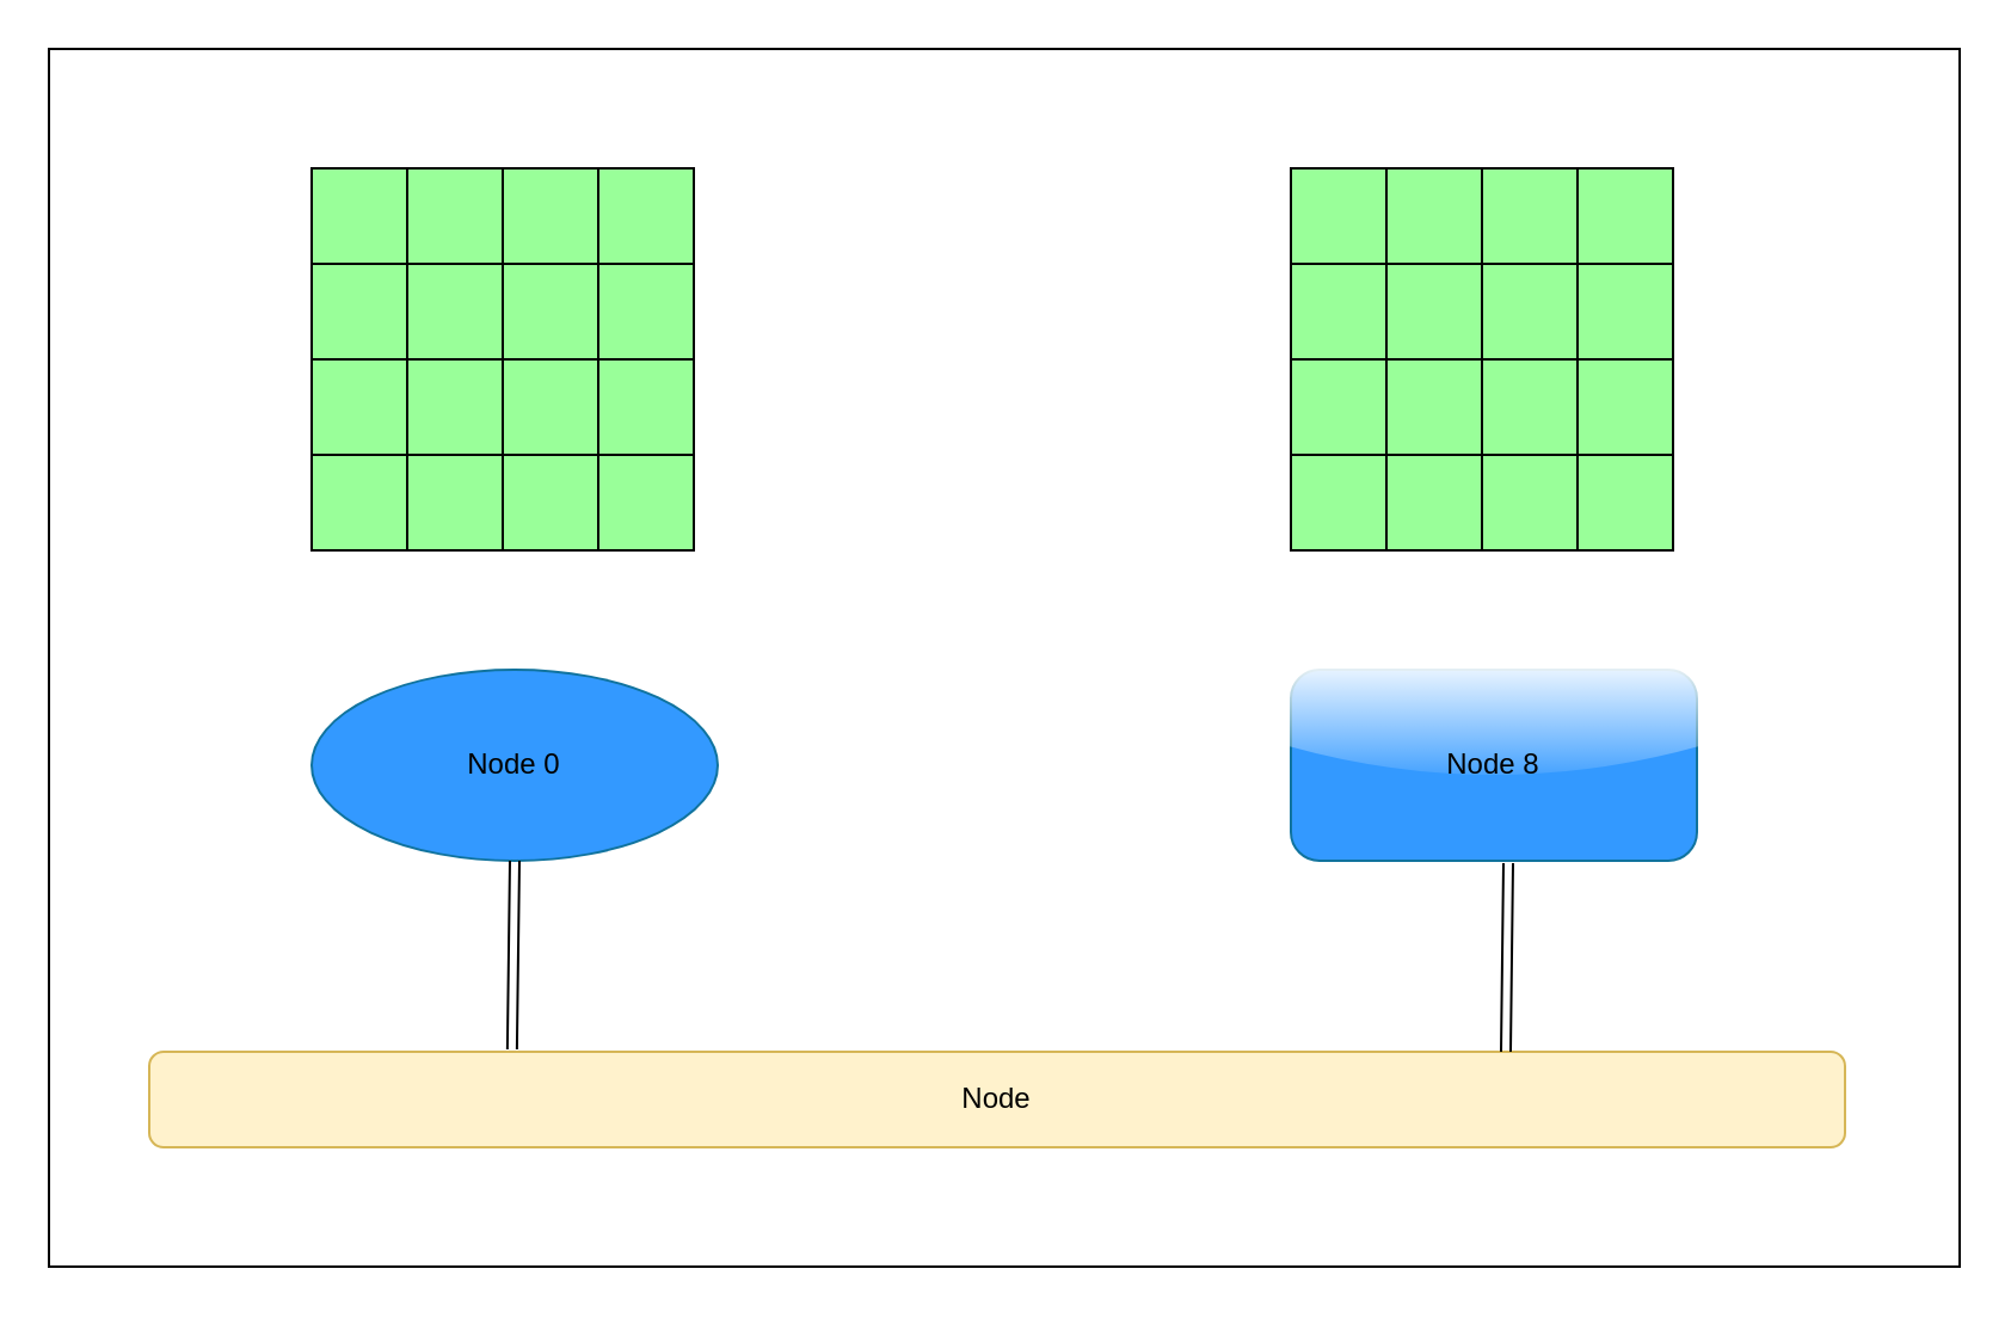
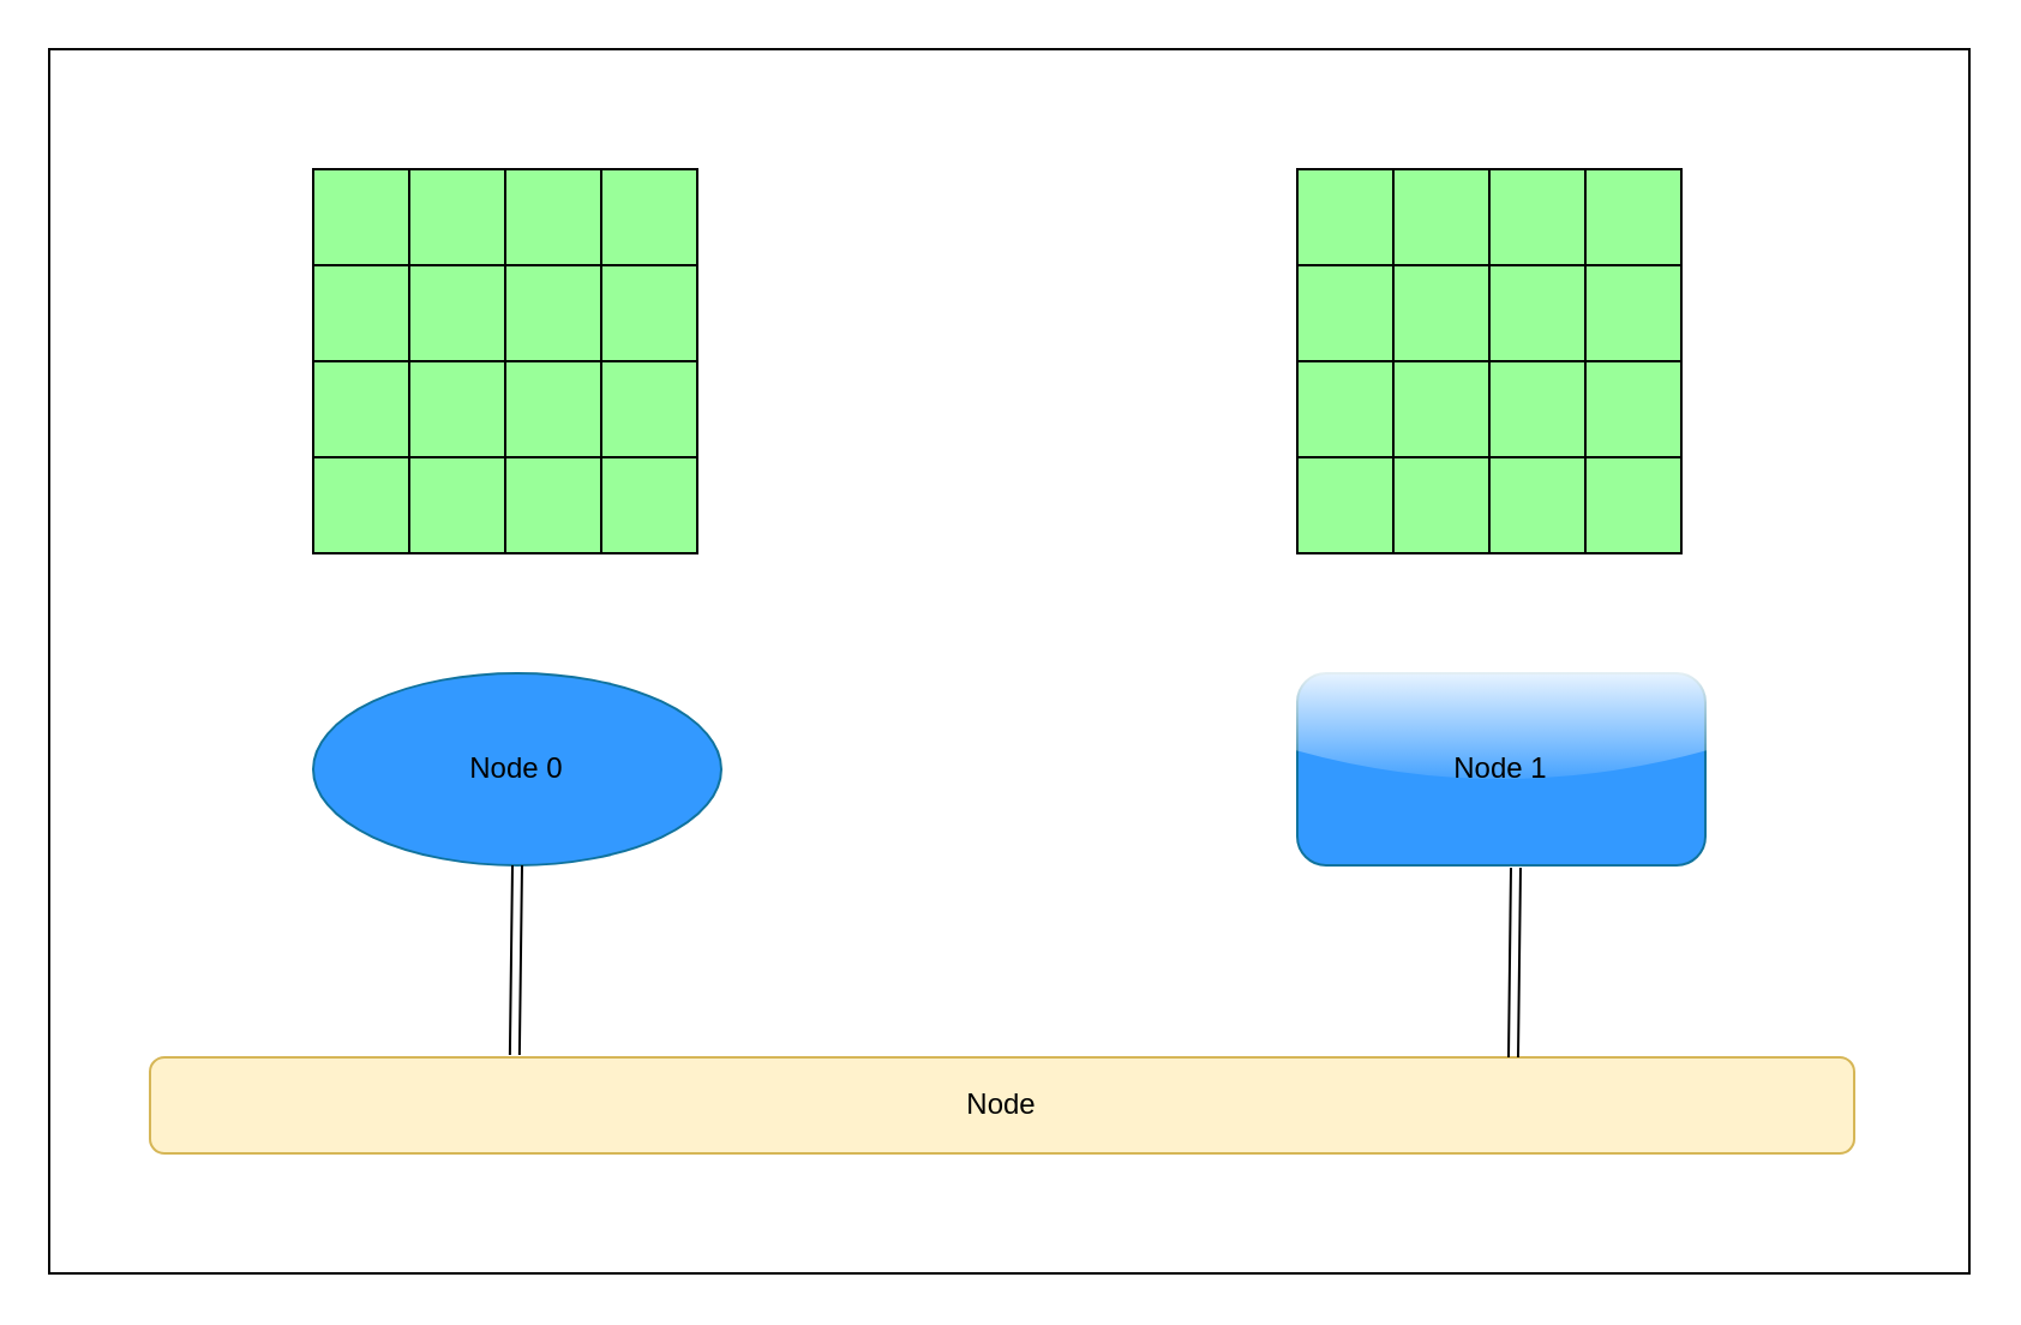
- <mxCell id="20" value="Node 8" style="rounded=1;whiteSpace=wrap;html=1;fillColor=#3399FF;strokeColor=#10739e;glass=1;" vertex="1" parent="1"><mxGeometry x="540" y="280" width="170" height="80" as="geometry" /></mxCell>
+ <mxCell id="20" value="Node 1" style="rounded=1;whiteSpace=wrap;html=1;fillColor=#3399FF;strokeColor=#10739e;glass=1;" vertex="1" parent="1"><mxGeometry x="540" y="280" width="170" height="80" as="geometry" /></mxCell>
